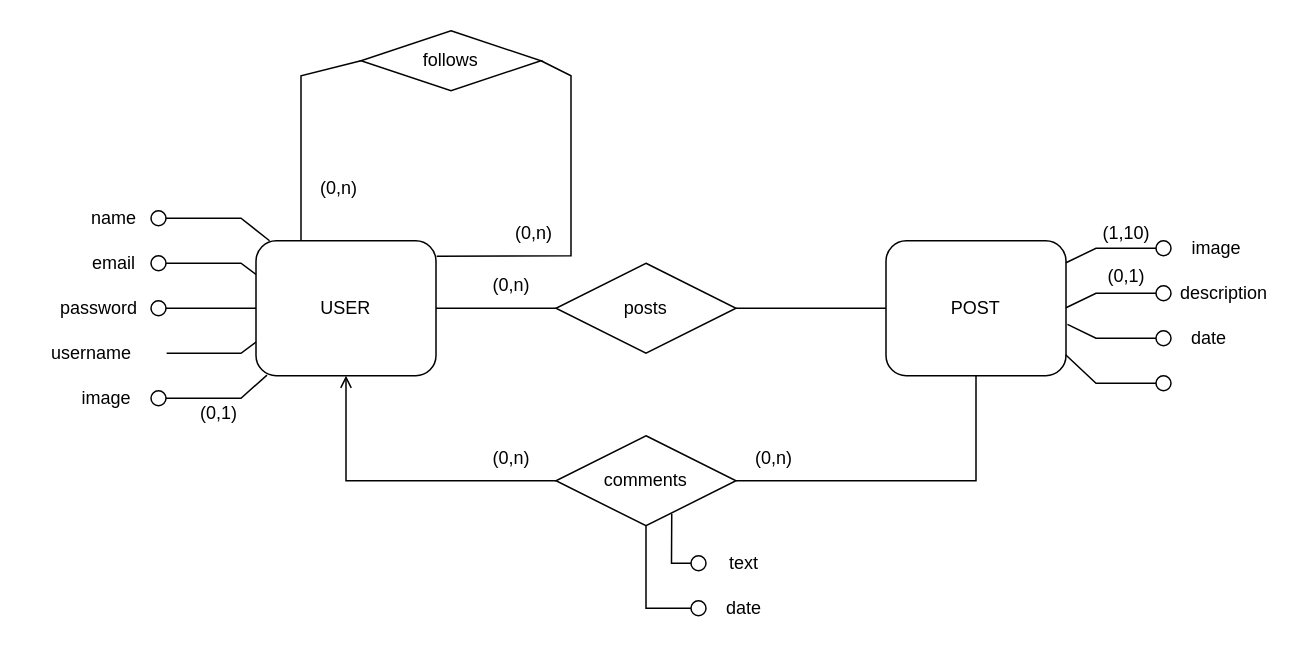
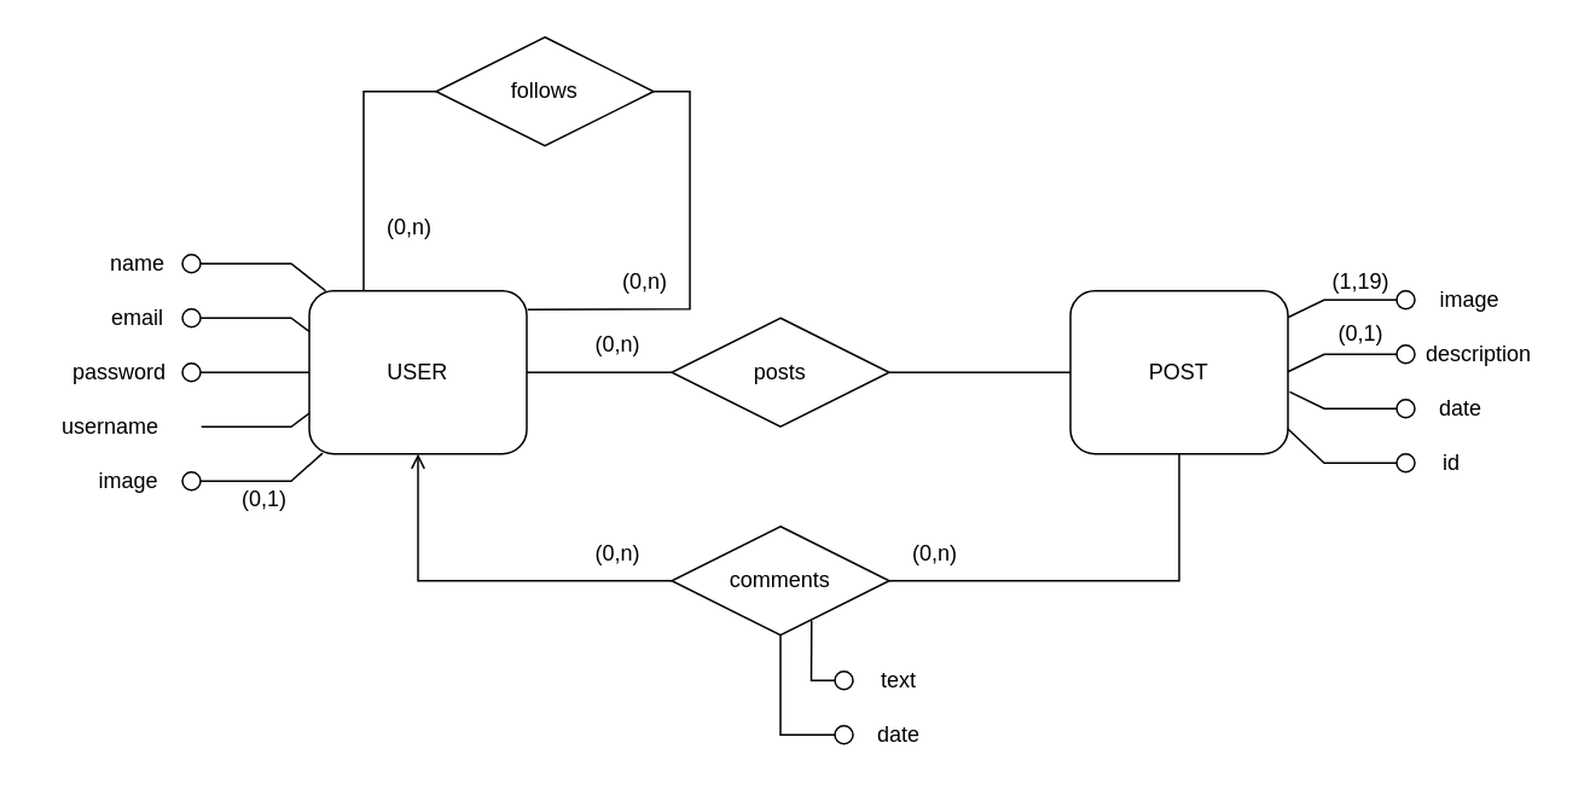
- <mxCell id="36" value="follows" style="shape=rhombus;perimeter=rhombusPerimeter;whiteSpace=wrap;html=1;align=center;" vertex="1" parent="1"><mxGeometry x="240" y="20" width="120" height="40" as="geometry" /></mxCell>
+ <mxCell id="36" value="follows" style="shape=rhombus;perimeter=rhombusPerimeter;whiteSpace=wrap;html=1;align=center;" vertex="1" parent="1"><mxGeometry x="240" y="20" width="120" height="60" as="geometry" /></mxCell>
- <mxCell id="41" value="(1,10)" style="text;html=1;align=center;verticalAlign=middle;resizable=0;points=[];autosize=1;strokeColor=none;fillColor=none;" vertex="1" parent="1"><mxGeometry x="725" y="140" width="50" height="30" as="geometry" /></mxCell>
+ <mxCell id="41" value="(1,19)" style="text;html=1;align=center;verticalAlign=middle;resizable=0;points=[];autosize=1;strokeColor=none;fillColor=none;" vertex="1" parent="1"><mxGeometry x="725" y="140" width="50" height="30" as="geometry" /></mxCell>
+ <mxCell id="23" value="id" style="text;html=1;align=center;verticalAlign=middle;resizable=0;points=[];autosize=1;strokeColor=none;fillColor=none;" vertex="1" parent="1"><mxGeometry x="785" y="240" width="30" height="30" as="geometry" /></mxCell>
